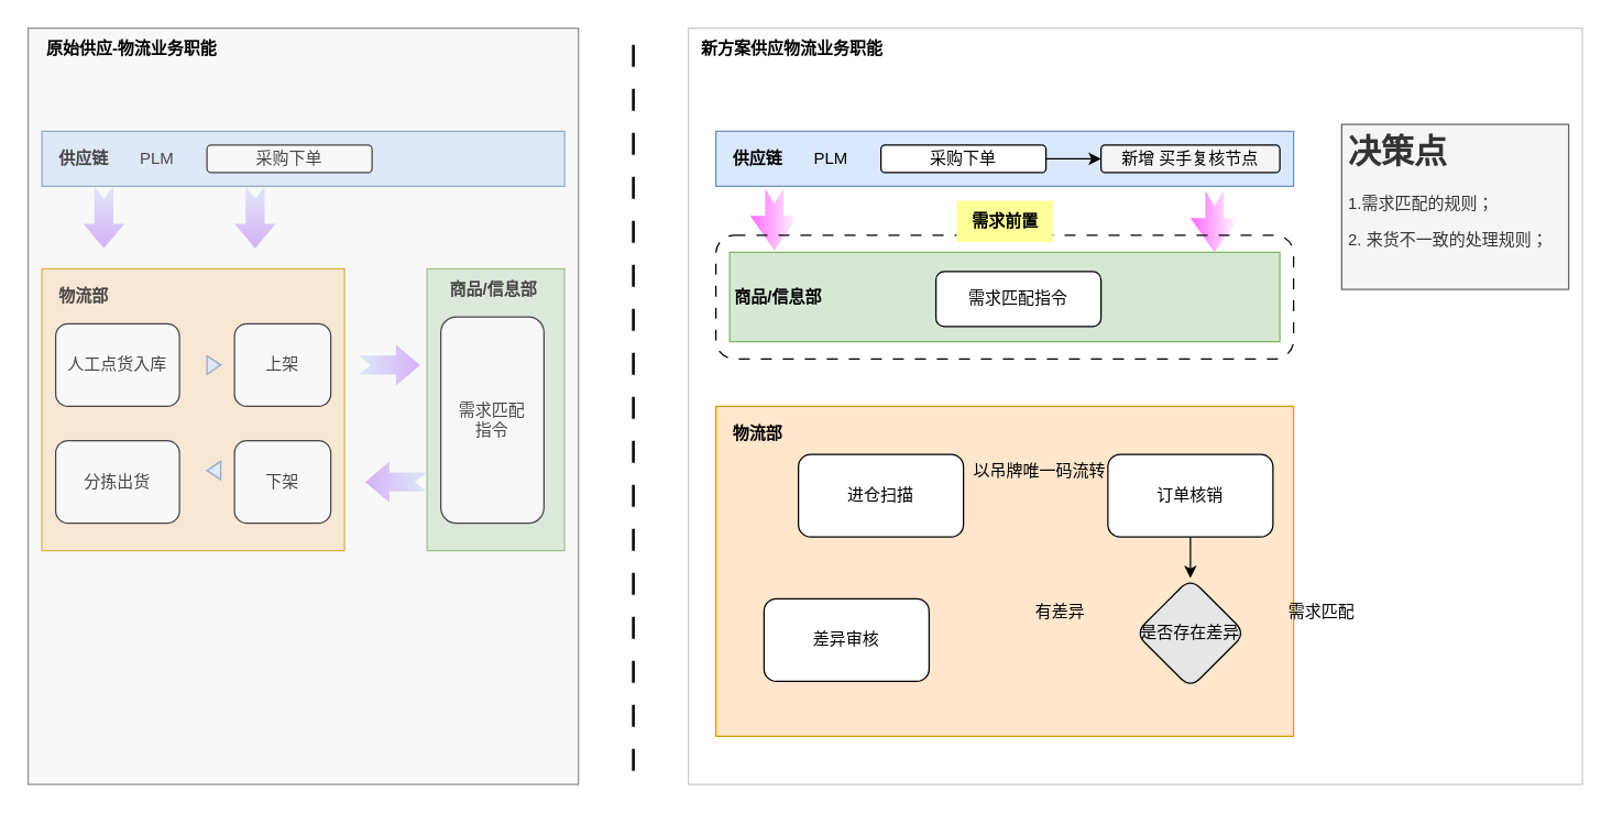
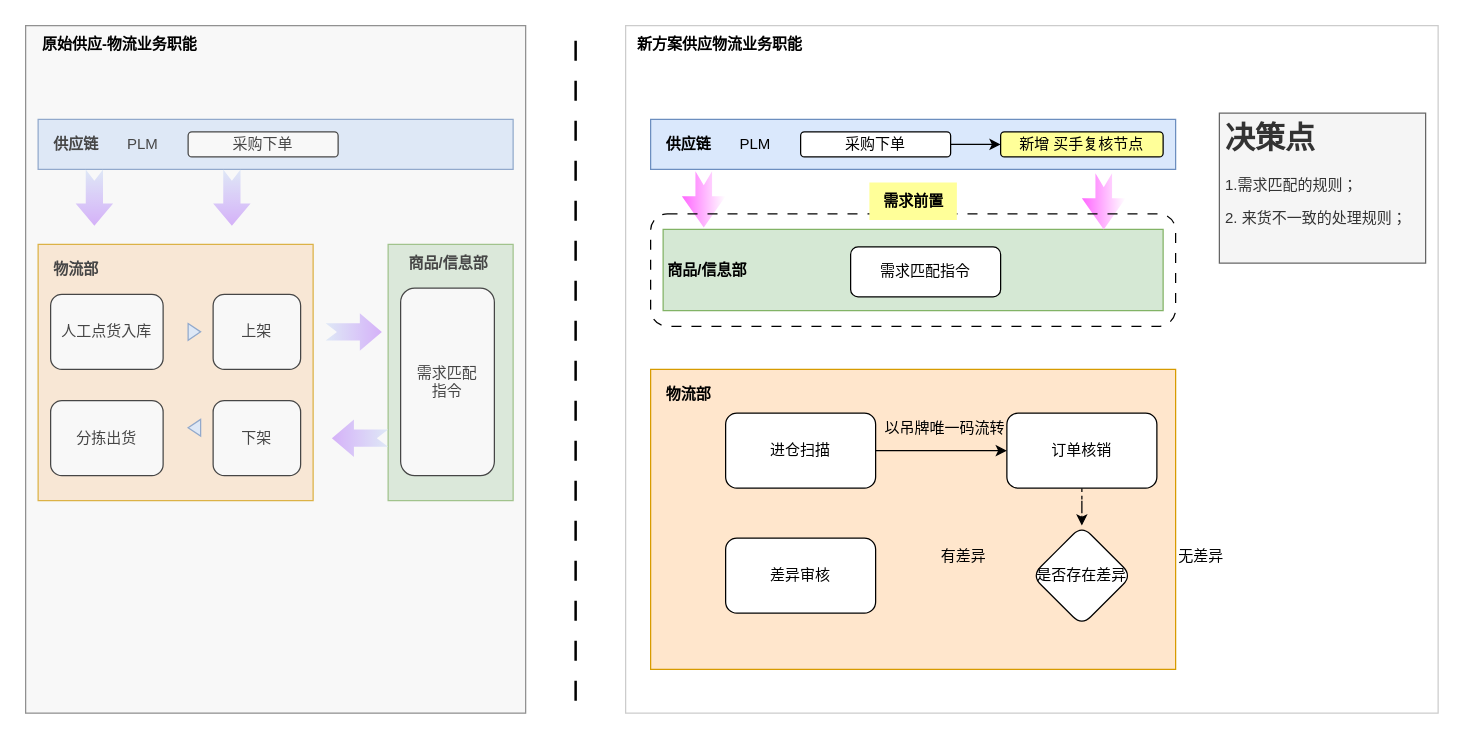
- <mxCell id="39" value="新增 买手复核节点" style="rounded=1;whiteSpace=wrap;html=1;fillColor=#f5f5f5;" vertex="1" parent="1"><mxGeometry x="800" y="105" width="130" height="20" as="geometry" /></mxCell>
+ <mxCell id="39" value="新增 买手复核节点" style="rounded=1;whiteSpace=wrap;html=1;fillColor=#FFFF99;" vertex="1" parent="1"><mxGeometry x="800" y="105" width="130" height="20" as="geometry" /></mxCell>
+ <mxCell id="46" value="" style="edgeStyle=orthogonalEdgeStyle;rounded=0;orthogonalLoop=1;jettySize=auto;html=1;entryX=0;entryY=0.5;entryDx=0;entryDy=0;" edge="1" parent="1" source="47" target="9"><mxGeometry relative="1" as="geometry" /></mxCell>
- <mxCell id="8" value="" style="edgeStyle=orthogonalEdgeStyle;rounded=0;orthogonalLoop=1;jettySize=auto;html=1;" edge="1" parent="1" source="9" target="13"><mxGeometry relative="1" as="geometry" /></mxCell>
+ <mxCell id="8" value="" style="edgeStyle=orthogonalEdgeStyle;rounded=0;orthogonalLoop=1;jettySize=auto;html=1;dashed=1;" edge="1" parent="1" source="9" target="13"><mxGeometry relative="1" as="geometry" /></mxCell>
- <mxCell id="48" value="需求匹配" style="text;html=1;align=center;verticalAlign=middle;resizable=0;points=[];autosize=1;strokeColor=none;fillColor=none;" vertex="1" parent="1"><mxGeometry x="930" y="430" width="60" height="30" as="geometry" /></mxCell>
+ <mxCell id="48" value="无差异" style="text;html=1;align=center;verticalAlign=middle;resizable=0;points=[];autosize=1;strokeColor=none;fillColor=none;" vertex="1" parent="1"><mxGeometry x="930" y="430" width="60" height="30" as="geometry" /></mxCell>
- <mxCell id="13" value="是否存在差异" style="rhombus;whiteSpace=wrap;html=1;rounded=1;fillColor=#e6e6e6;" vertex="1" parent="1"><mxGeometry x="825" y="420" width="80" height="80" as="geometry" /></mxCell>
+ <mxCell id="13" value="是否存在差异" style="rhombus;whiteSpace=wrap;html=1;rounded=1;" vertex="1" parent="1"><mxGeometry x="825" y="420" width="80" height="80" as="geometry" /></mxCell>
- <mxCell id="14" value="差异审核" style="whiteSpace=wrap;html=1;rounded=1;" vertex="1" parent="1"><mxGeometry x="555" y="435" width="120" height="60" as="geometry" /></mxCell>
+ <mxCell id="14" value="差异审核" style="whiteSpace=wrap;html=1;rounded=1;" vertex="1" parent="1"><mxGeometry x="580" y="430" width="120" height="60" as="geometry" /></mxCell>
